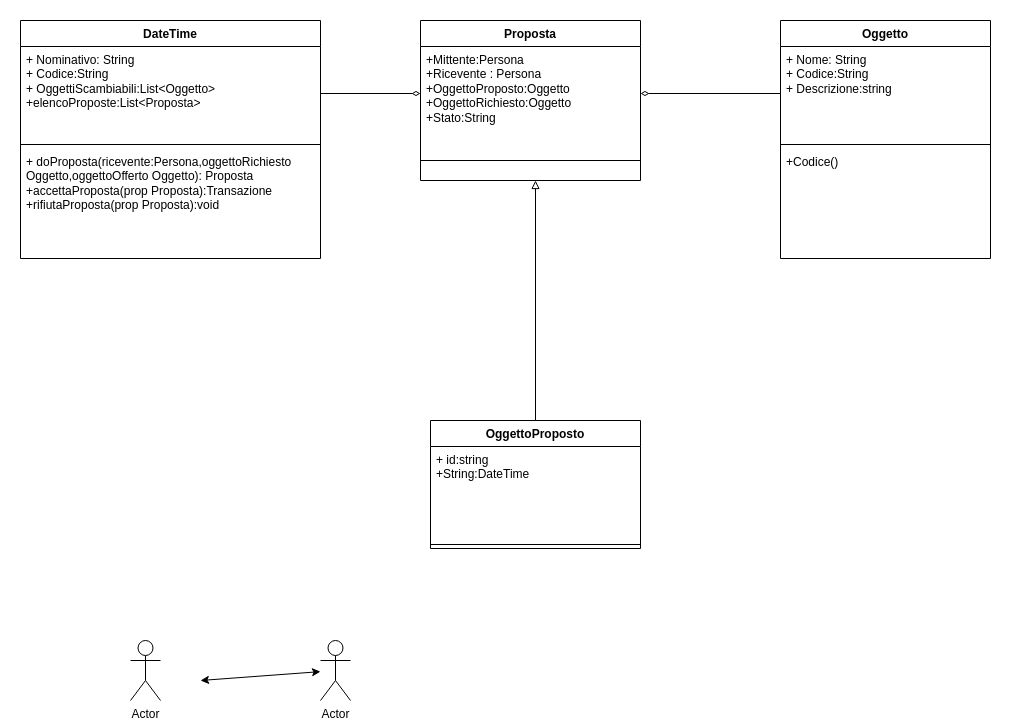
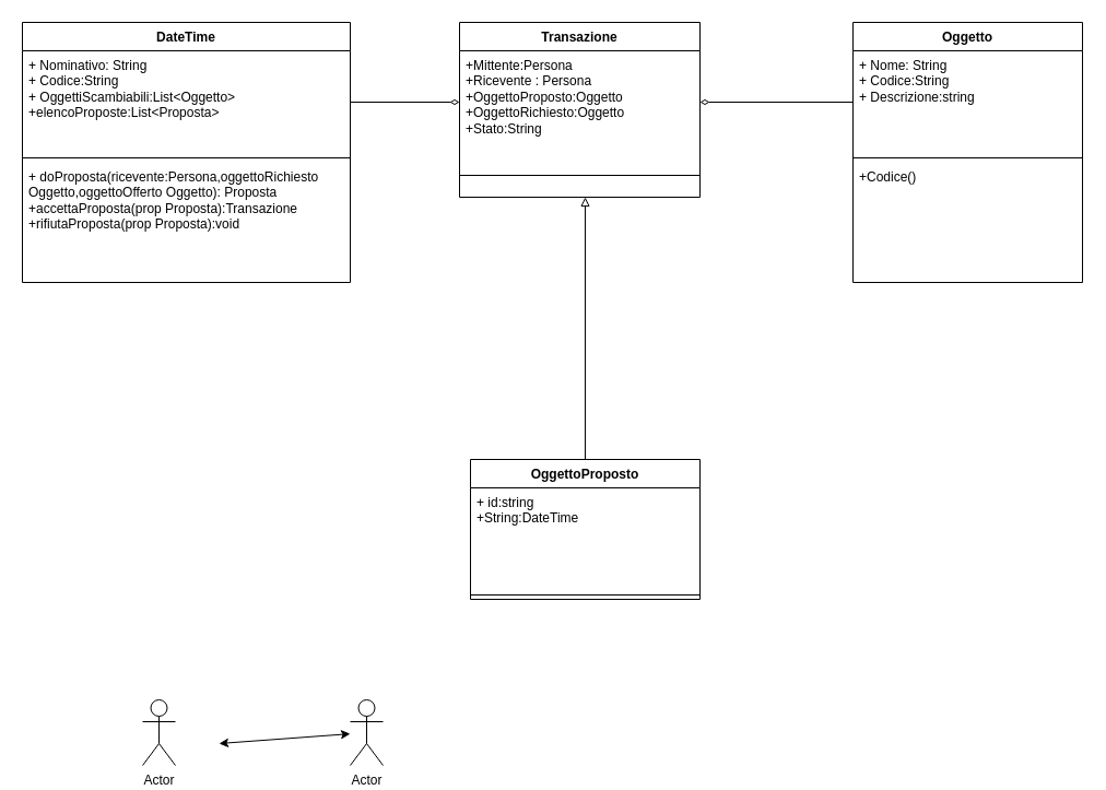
- <mxCell id="6" value="Proposta" style="swimlane;fontStyle=1;align=center;verticalAlign=top;childLayout=stackLayout;horizontal=1;startSize=26;horizontalStack=0;resizeParent=1;resizeParentMax=0;resizeLast=0;collapsible=1;marginBottom=0;whiteSpace=wrap;html=1;" parent="1" vertex="1"><mxGeometry x="420" y="20" width="220" height="160" as="geometry" /></mxCell>
+ <mxCell id="6" value="Transazione" style="swimlane;fontStyle=1;align=center;verticalAlign=top;childLayout=stackLayout;horizontal=1;startSize=26;horizontalStack=0;resizeParent=1;resizeParentMax=0;resizeLast=0;collapsible=1;marginBottom=0;whiteSpace=wrap;html=1;" parent="1" vertex="1"><mxGeometry x="420" y="20" width="220" height="160" as="geometry" /></mxCell>
